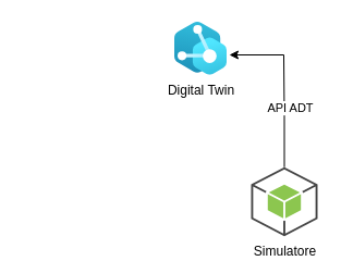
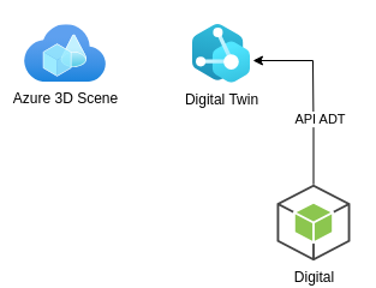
+ <mxCell id="2" value="Azure 3D Scene" style="image;aspect=fixed;html=1;points=[];align=center;fontSize=12;image=img/lib/azure2/mixed_reality/Remote_Rendering.svg;" parent="1" vertex="1"><mxGeometry x="20" y="20.36" width="68" height="48" as="geometry" /></mxCell>
- <mxCell id="4" value="Simulatore" style="outlineConnect=0;dashed=0;verticalLabelPosition=bottom;verticalAlign=top;align=center;html=1;shape=mxgraph.aws3.android;fillColor=#8CC64F;gradientColor=none;" parent="1" vertex="1"><mxGeometry x="230" y="153.25" width="61" height="63.5" as="geometry" /></mxCell>
+ <mxCell id="4" value="Digital" style="outlineConnect=0;dashed=0;verticalLabelPosition=bottom;verticalAlign=top;align=center;html=1;shape=mxgraph.aws3.android;fillColor=#8CC64F;gradientColor=none;" parent="1" vertex="1"><mxGeometry x="230" y="153.25" width="61" height="63.5" as="geometry" /></mxCell>
